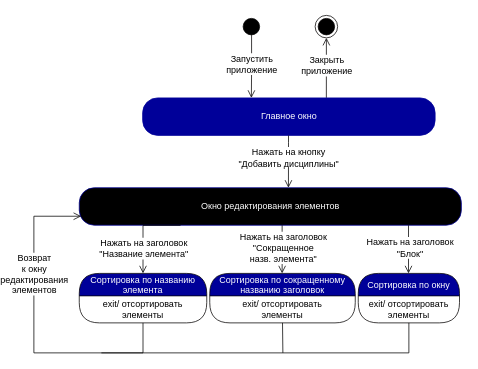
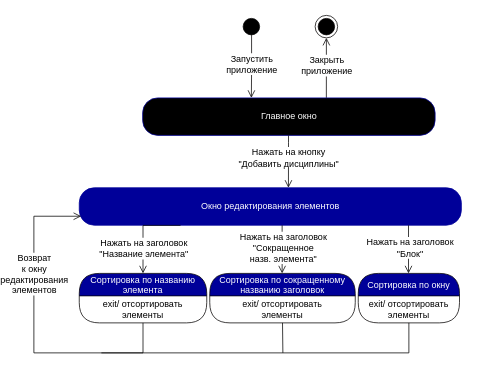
- <mxCell id="6" value="Главное окно" style="rounded=1;whiteSpace=wrap;html=1;arcSize=40;fontColor=#FFFFFF;fillColor=#000099;strokeColor=#000099;" parent="1" vertex="1"><mxGeometry x="165.5" y="130" width="390" height="50" as="geometry" /></mxCell>
+ <mxCell id="6" value="Главное окно" style="rounded=1;whiteSpace=wrap;html=1;arcSize=40;fontColor=#FFFFFF;fillColor=#000000;strokeColor=#000099;" parent="1" vertex="1"><mxGeometry x="165.5" y="130" width="390" height="50" as="geometry" /></mxCell>
- <mxCell id="11" value="Окно редактирования элементов" style="rounded=1;whiteSpace=wrap;html=1;arcSize=40;fontColor=#FFFFFF;fillColor=#000000;strokeColor=#000099;" parent="1" vertex="1"><mxGeometry x="81" y="249.82" width="509.5" height="50" as="geometry" /></mxCell>
+ <mxCell id="11" value="Окно редактирования элементов" style="rounded=1;whiteSpace=wrap;html=1;arcSize=40;fontColor=#FFFFFF;fillColor=#000099;strokeColor=#000099;" parent="1" vertex="1"><mxGeometry x="81" y="249.82" width="509.5" height="50" as="geometry" /></mxCell>
